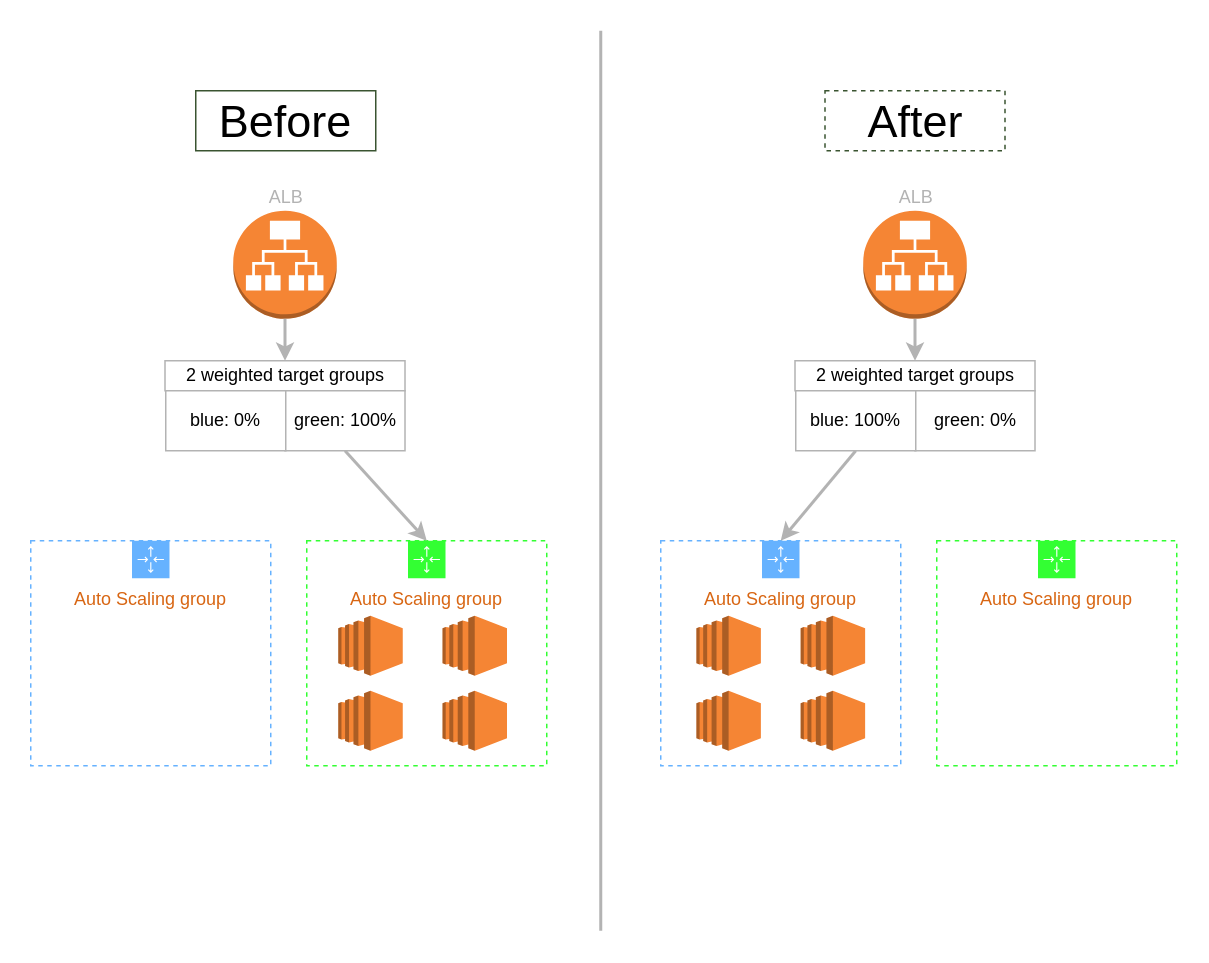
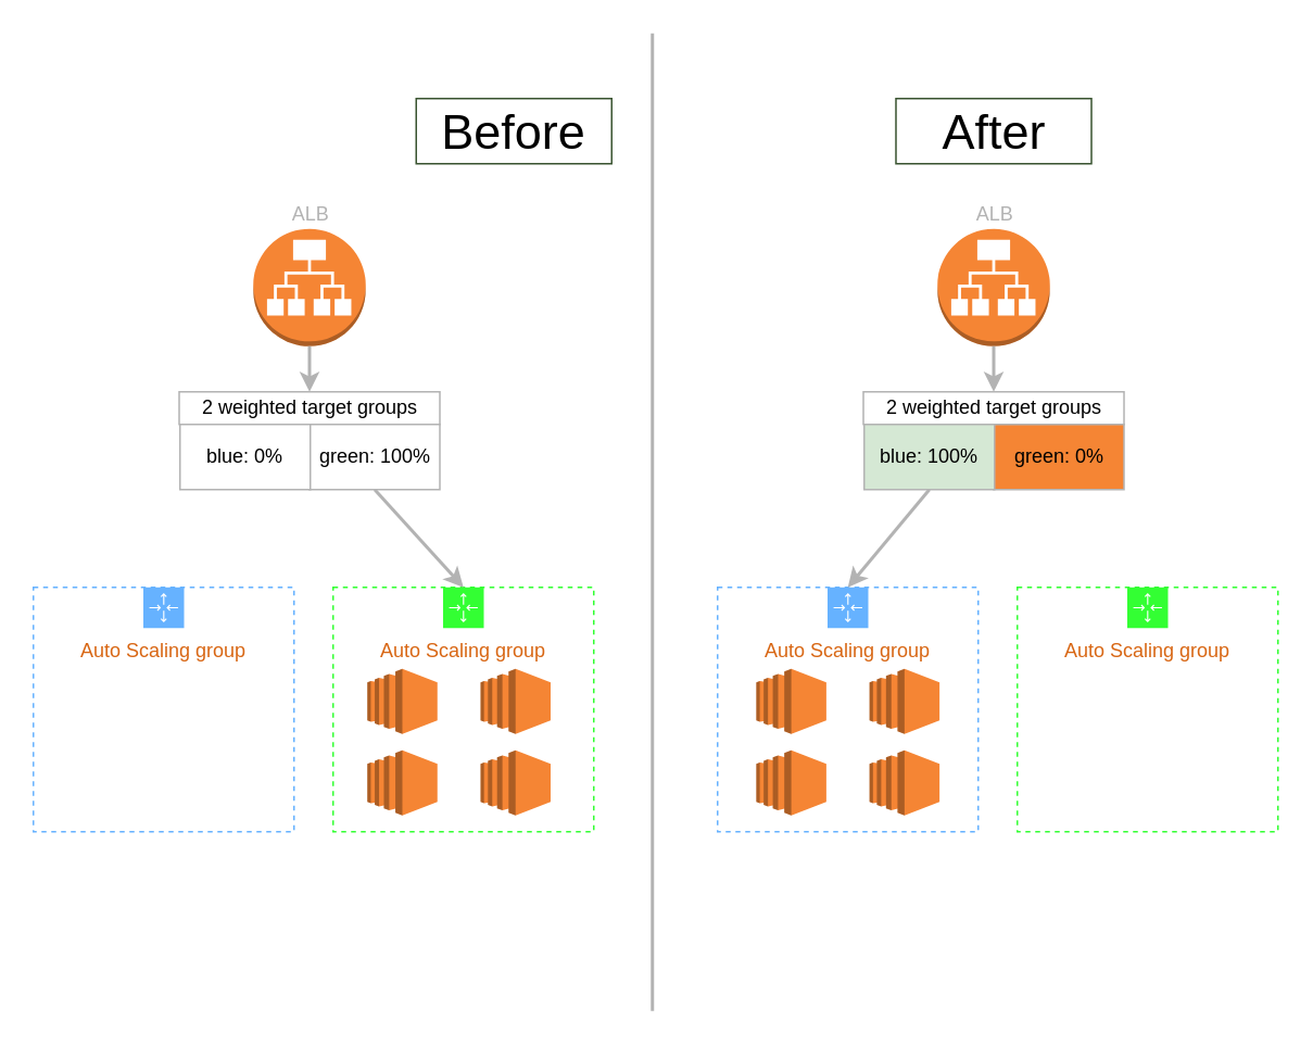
- <mxCell id="27" value="&lt;font&gt;Before&lt;/font&gt;" style="rounded=0;whiteSpace=wrap;html=1;strokeColor=#3A5431;fontSize=30;fillColor=#FFFFFF;fontColor=#000000;" vertex="1" parent="1"><mxGeometry x="130" y="60" width="120" height="40" as="geometry" /></mxCell>
+ <mxCell id="27" value="&lt;font&gt;Before&lt;/font&gt;" style="rounded=0;whiteSpace=wrap;html=1;strokeColor=#3A5431;fontSize=30;fillColor=#FFFFFF;fontColor=#000000;" vertex="1" parent="1"><mxGeometry x="255" y="60" width="120" height="40" as="geometry" /></mxCell>
- <mxCell id="28" value="&lt;font&gt;After&lt;/font&gt;" style="rounded=0;whiteSpace=wrap;html=1;strokeColor=#3A5431;fontSize=30;fillColor=#FFFFFF;fontColor=#000000;dashed=1;" vertex="1" parent="1"><mxGeometry x="549.5" y="60" width="120" height="40" as="geometry" /></mxCell>
+ <mxCell id="28" value="&lt;font&gt;After&lt;/font&gt;" style="rounded=0;whiteSpace=wrap;html=1;strokeColor=#3A5431;fontSize=30;fillColor=#FFFFFF;fontColor=#000000;" vertex="1" parent="1"><mxGeometry x="549.5" y="60" width="120" height="40" as="geometry" /></mxCell>
- <mxCell id="25" value="blue: 100%" style="rounded=0;whiteSpace=wrap;html=1;strokeColor=#B3B3B3;" vertex="1" parent="1"><mxGeometry x="530" y="260" width="80" height="40" as="geometry" /></mxCell>
+ <mxCell id="25" value="blue: 100%" style="rounded=0;whiteSpace=wrap;html=1;strokeColor=#B3B3B3;fillColor=#d5e8d4;" vertex="1" parent="1"><mxGeometry x="530" y="260" width="80" height="40" as="geometry" /></mxCell>
- <mxCell id="24" value="green: 0%" style="rounded=0;whiteSpace=wrap;html=1;strokeColor=#B3B3B3;" vertex="1" parent="1"><mxGeometry x="609.5" y="260" width="80" height="40" as="geometry" /></mxCell>
+ <mxCell id="24" value="green: 0%" style="rounded=0;whiteSpace=wrap;html=1;strokeColor=#B3B3B3;fillColor=#f58534;" vertex="1" parent="1"><mxGeometry x="609.5" y="260" width="80" height="40" as="geometry" /></mxCell>
